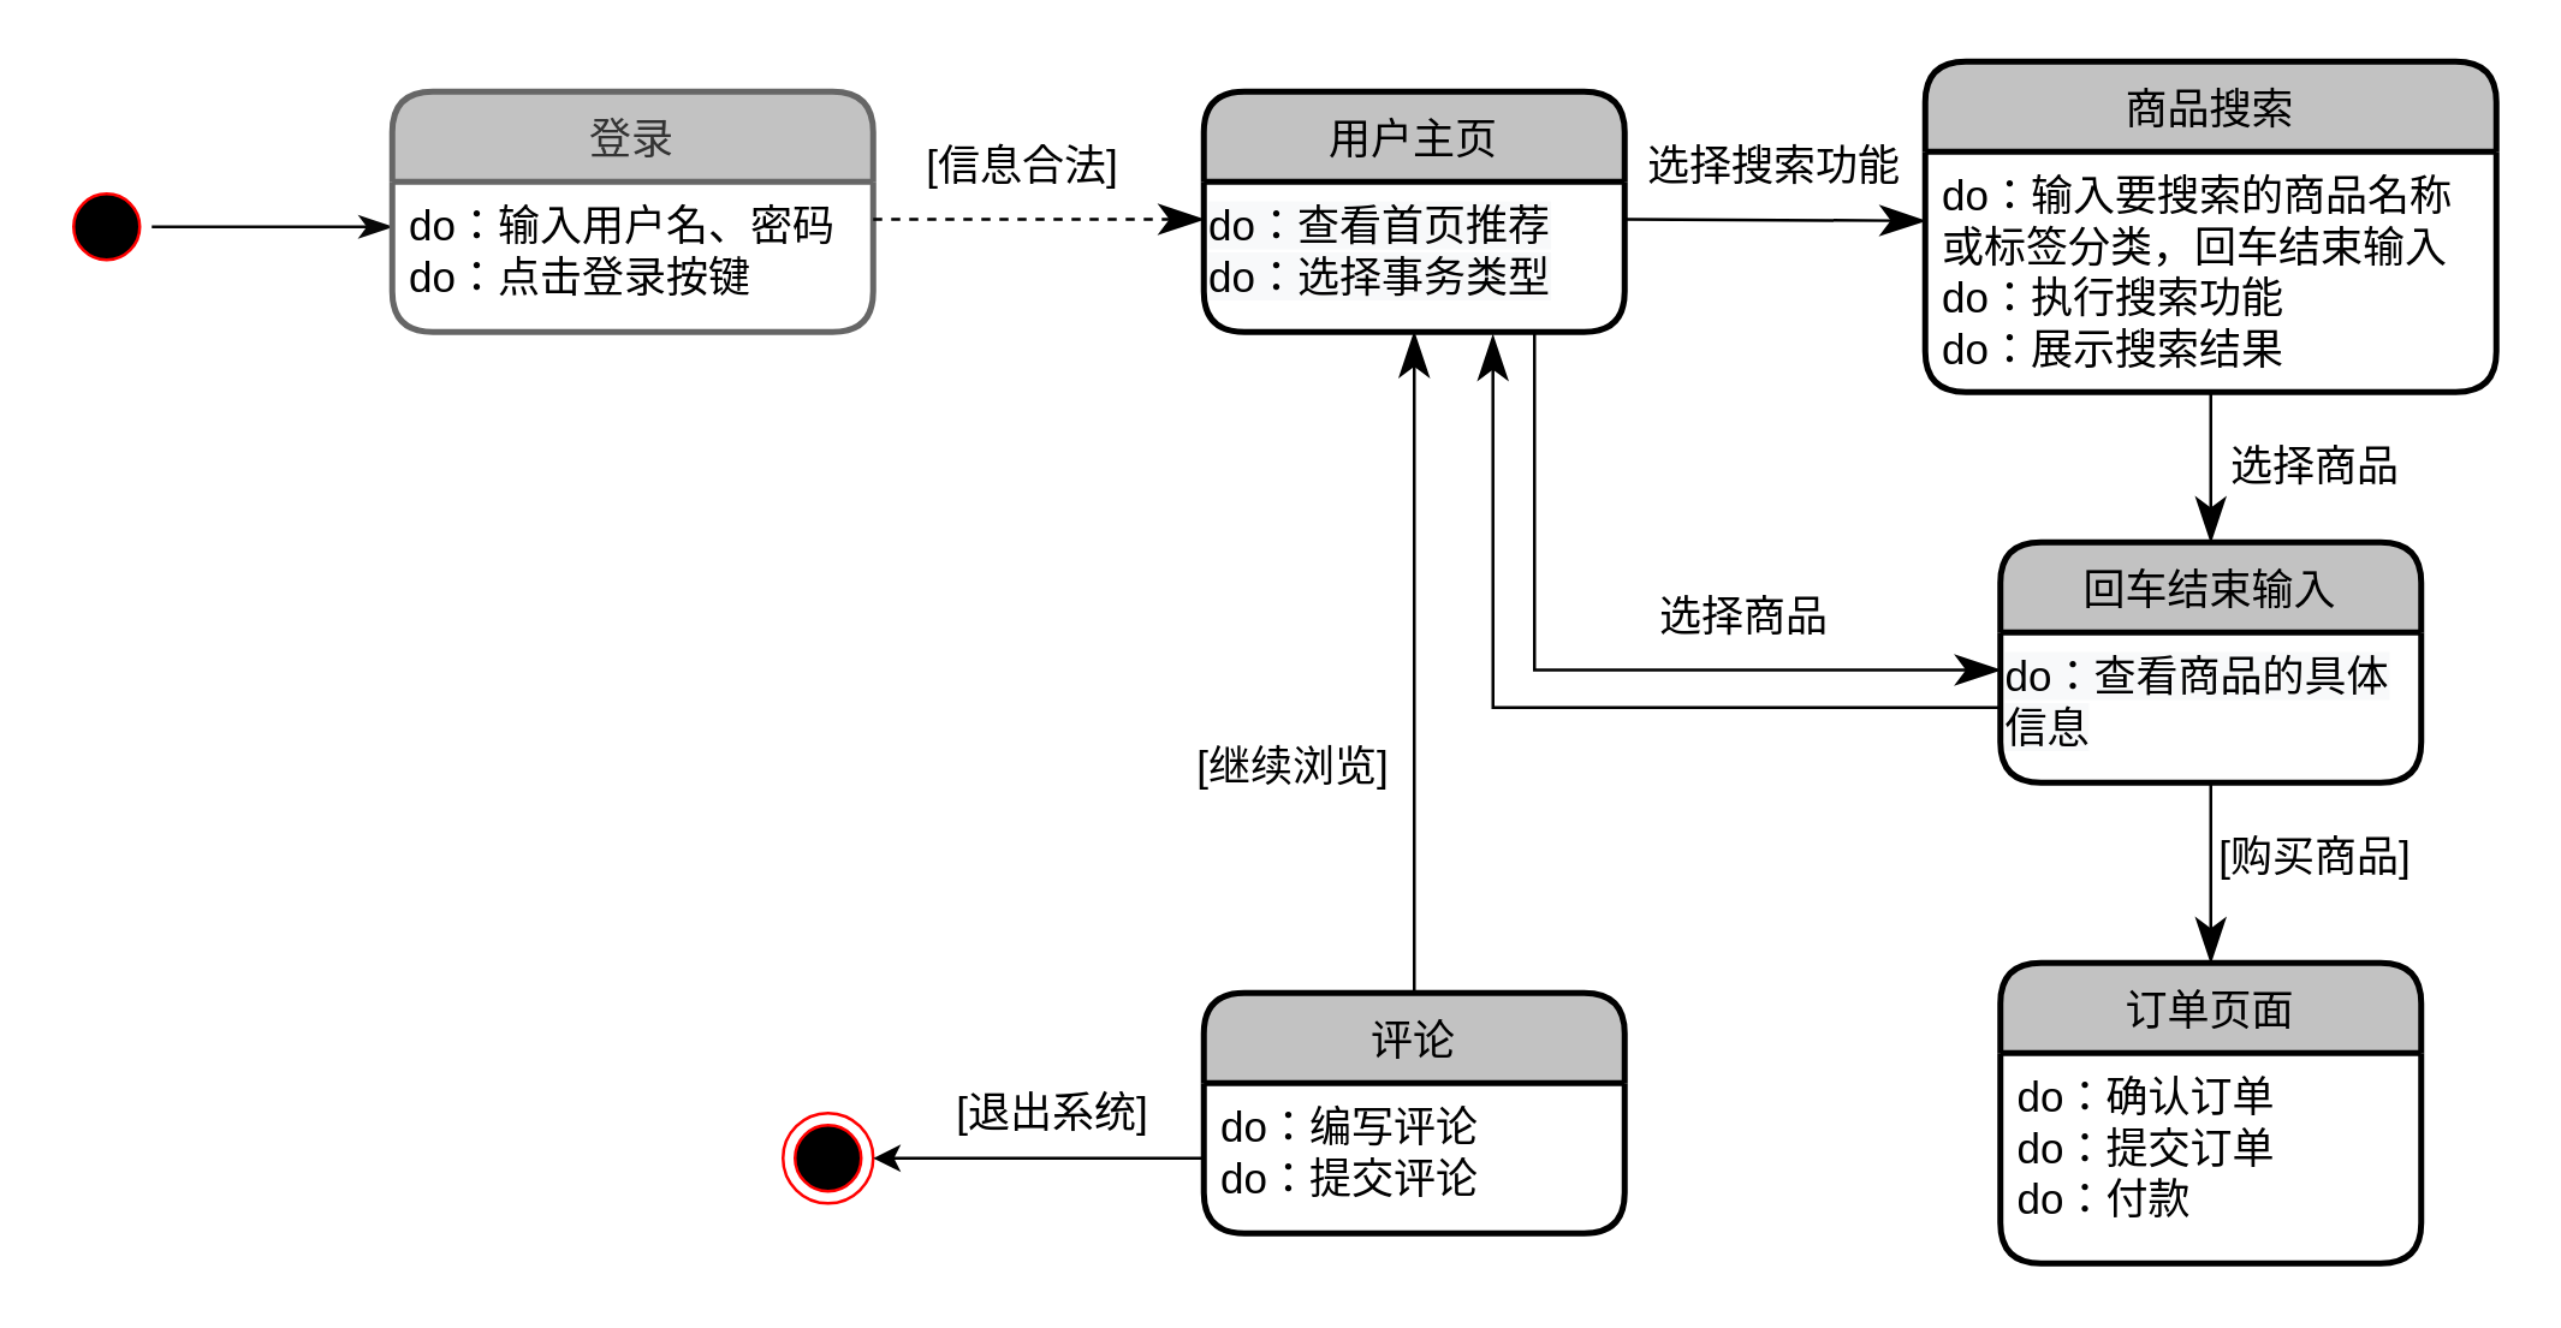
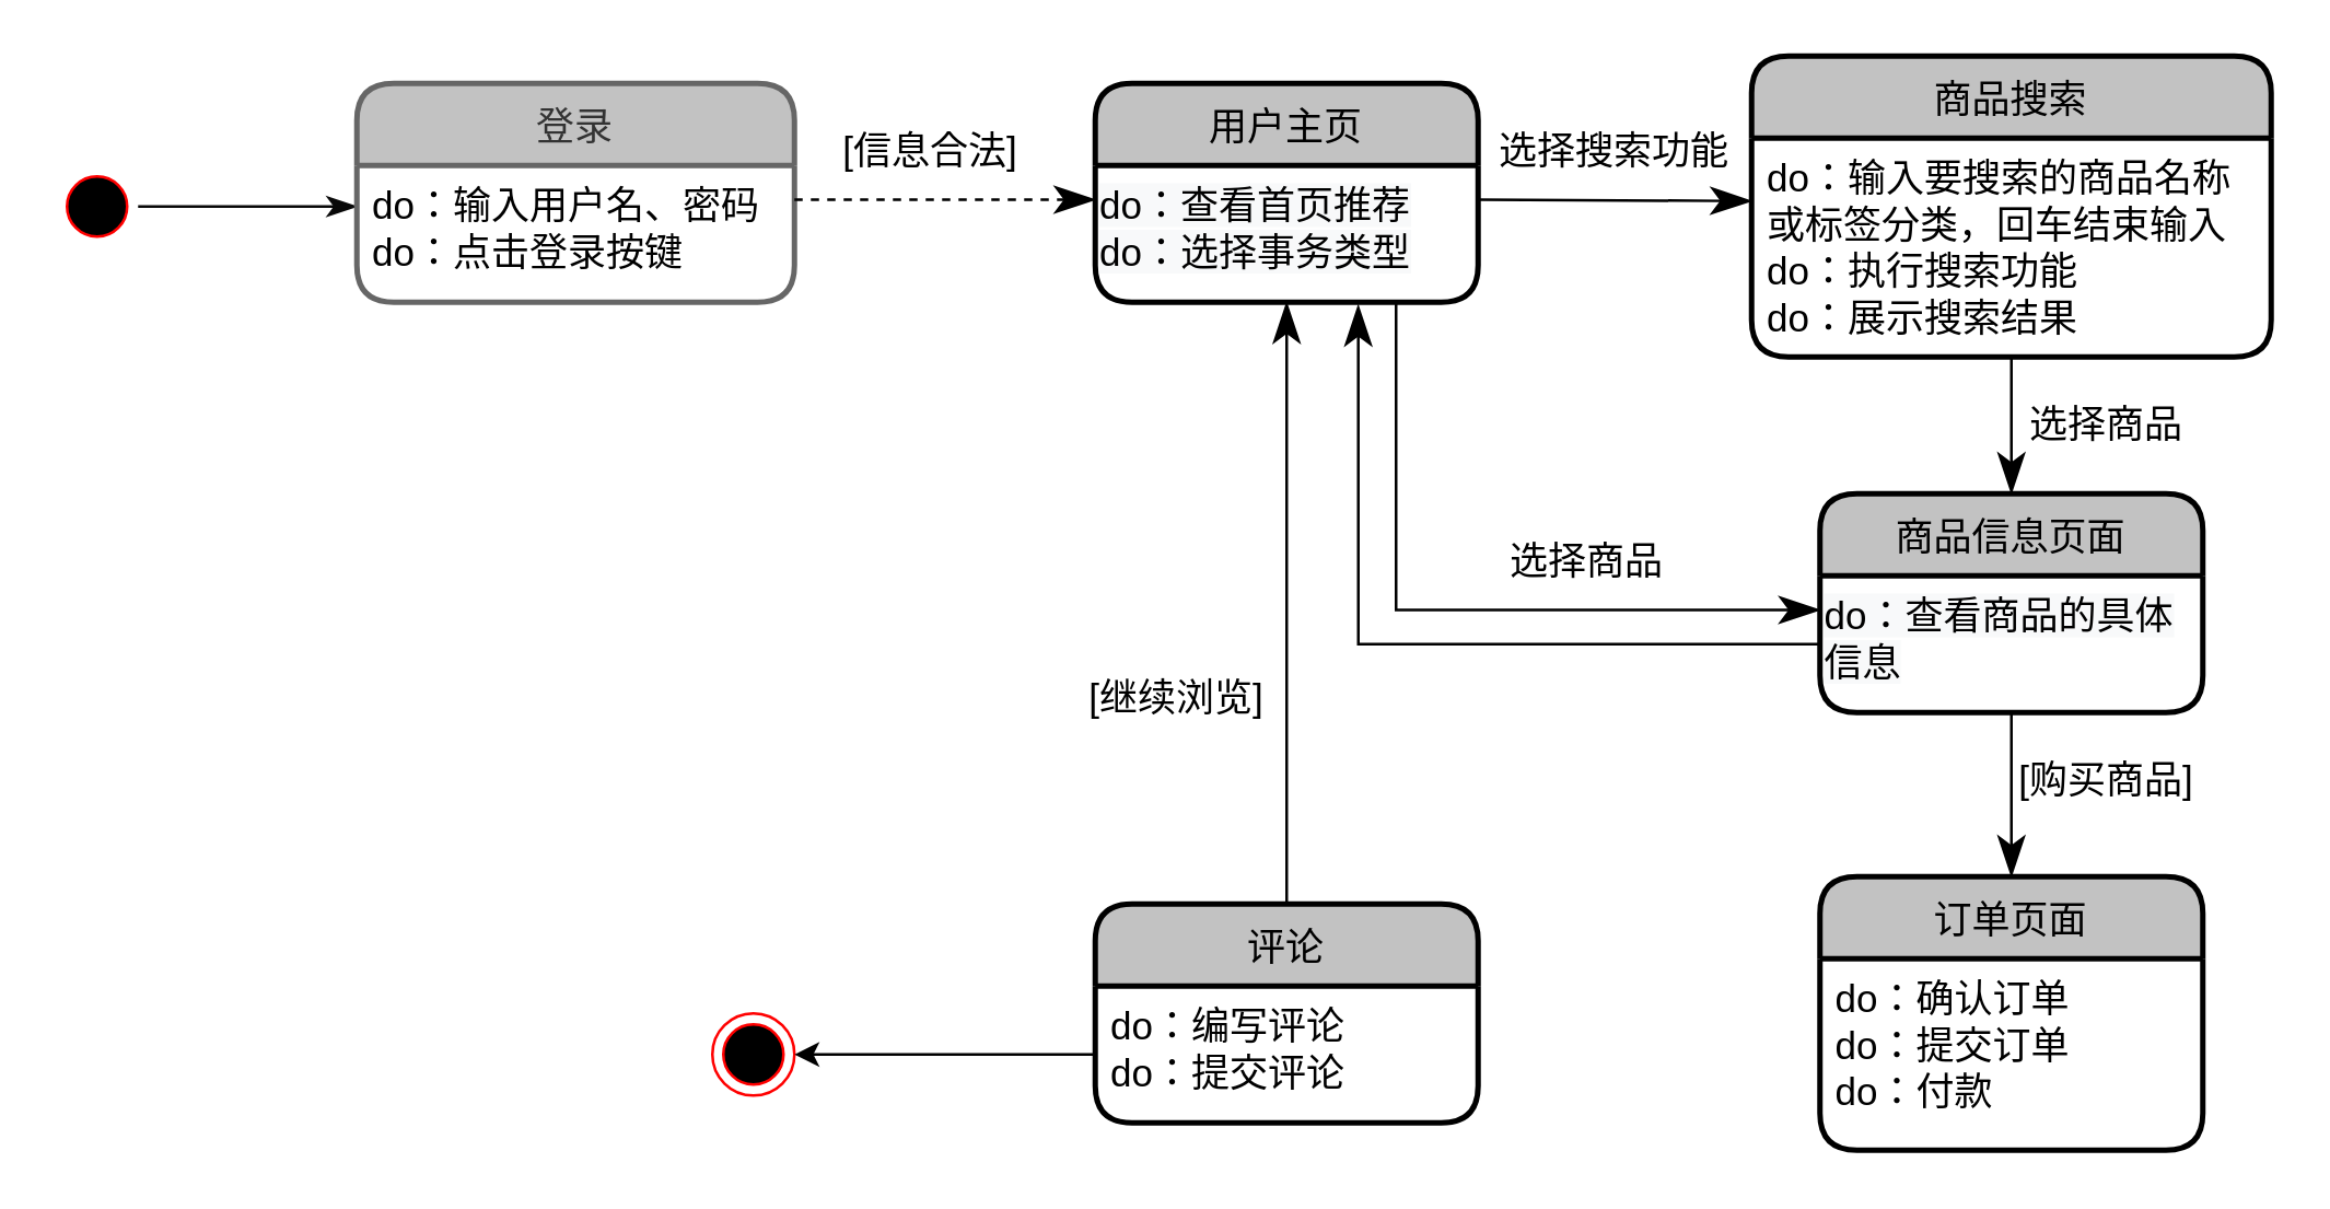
- <mxCell id="13" value="回车结束输入" style="swimlane;childLayout=stackLayout;horizontal=1;startSize=30;horizontalStack=0;rounded=1;fontSize=14;fontStyle=0;strokeWidth=2;resizeParent=0;resizeLast=1;shadow=0;dashed=0;align=center;fillColor=#C2C2C2;" parent="1" vertex="1"><mxGeometry x="665" y="180" width="140" height="80" as="geometry" /></mxCell>
+ <mxCell id="13" value="商品信息页面" style="swimlane;childLayout=stackLayout;horizontal=1;startSize=30;horizontalStack=0;rounded=1;fontSize=14;fontStyle=0;strokeWidth=2;resizeParent=0;resizeLast=1;shadow=0;dashed=0;align=center;fillColor=#C2C2C2;" parent="1" vertex="1"><mxGeometry x="665" y="180" width="140" height="80" as="geometry" /></mxCell>
- <mxCell id="31" value="[退出系统]" style="text;html=1;strokeColor=none;fillColor=none;align=center;verticalAlign=middle;whiteSpace=wrap;rounded=0;fontSize=14;" parent="1" vertex="1"><mxGeometry x="300" y="355" width="100" height="30" as="geometry" /></mxCell>
